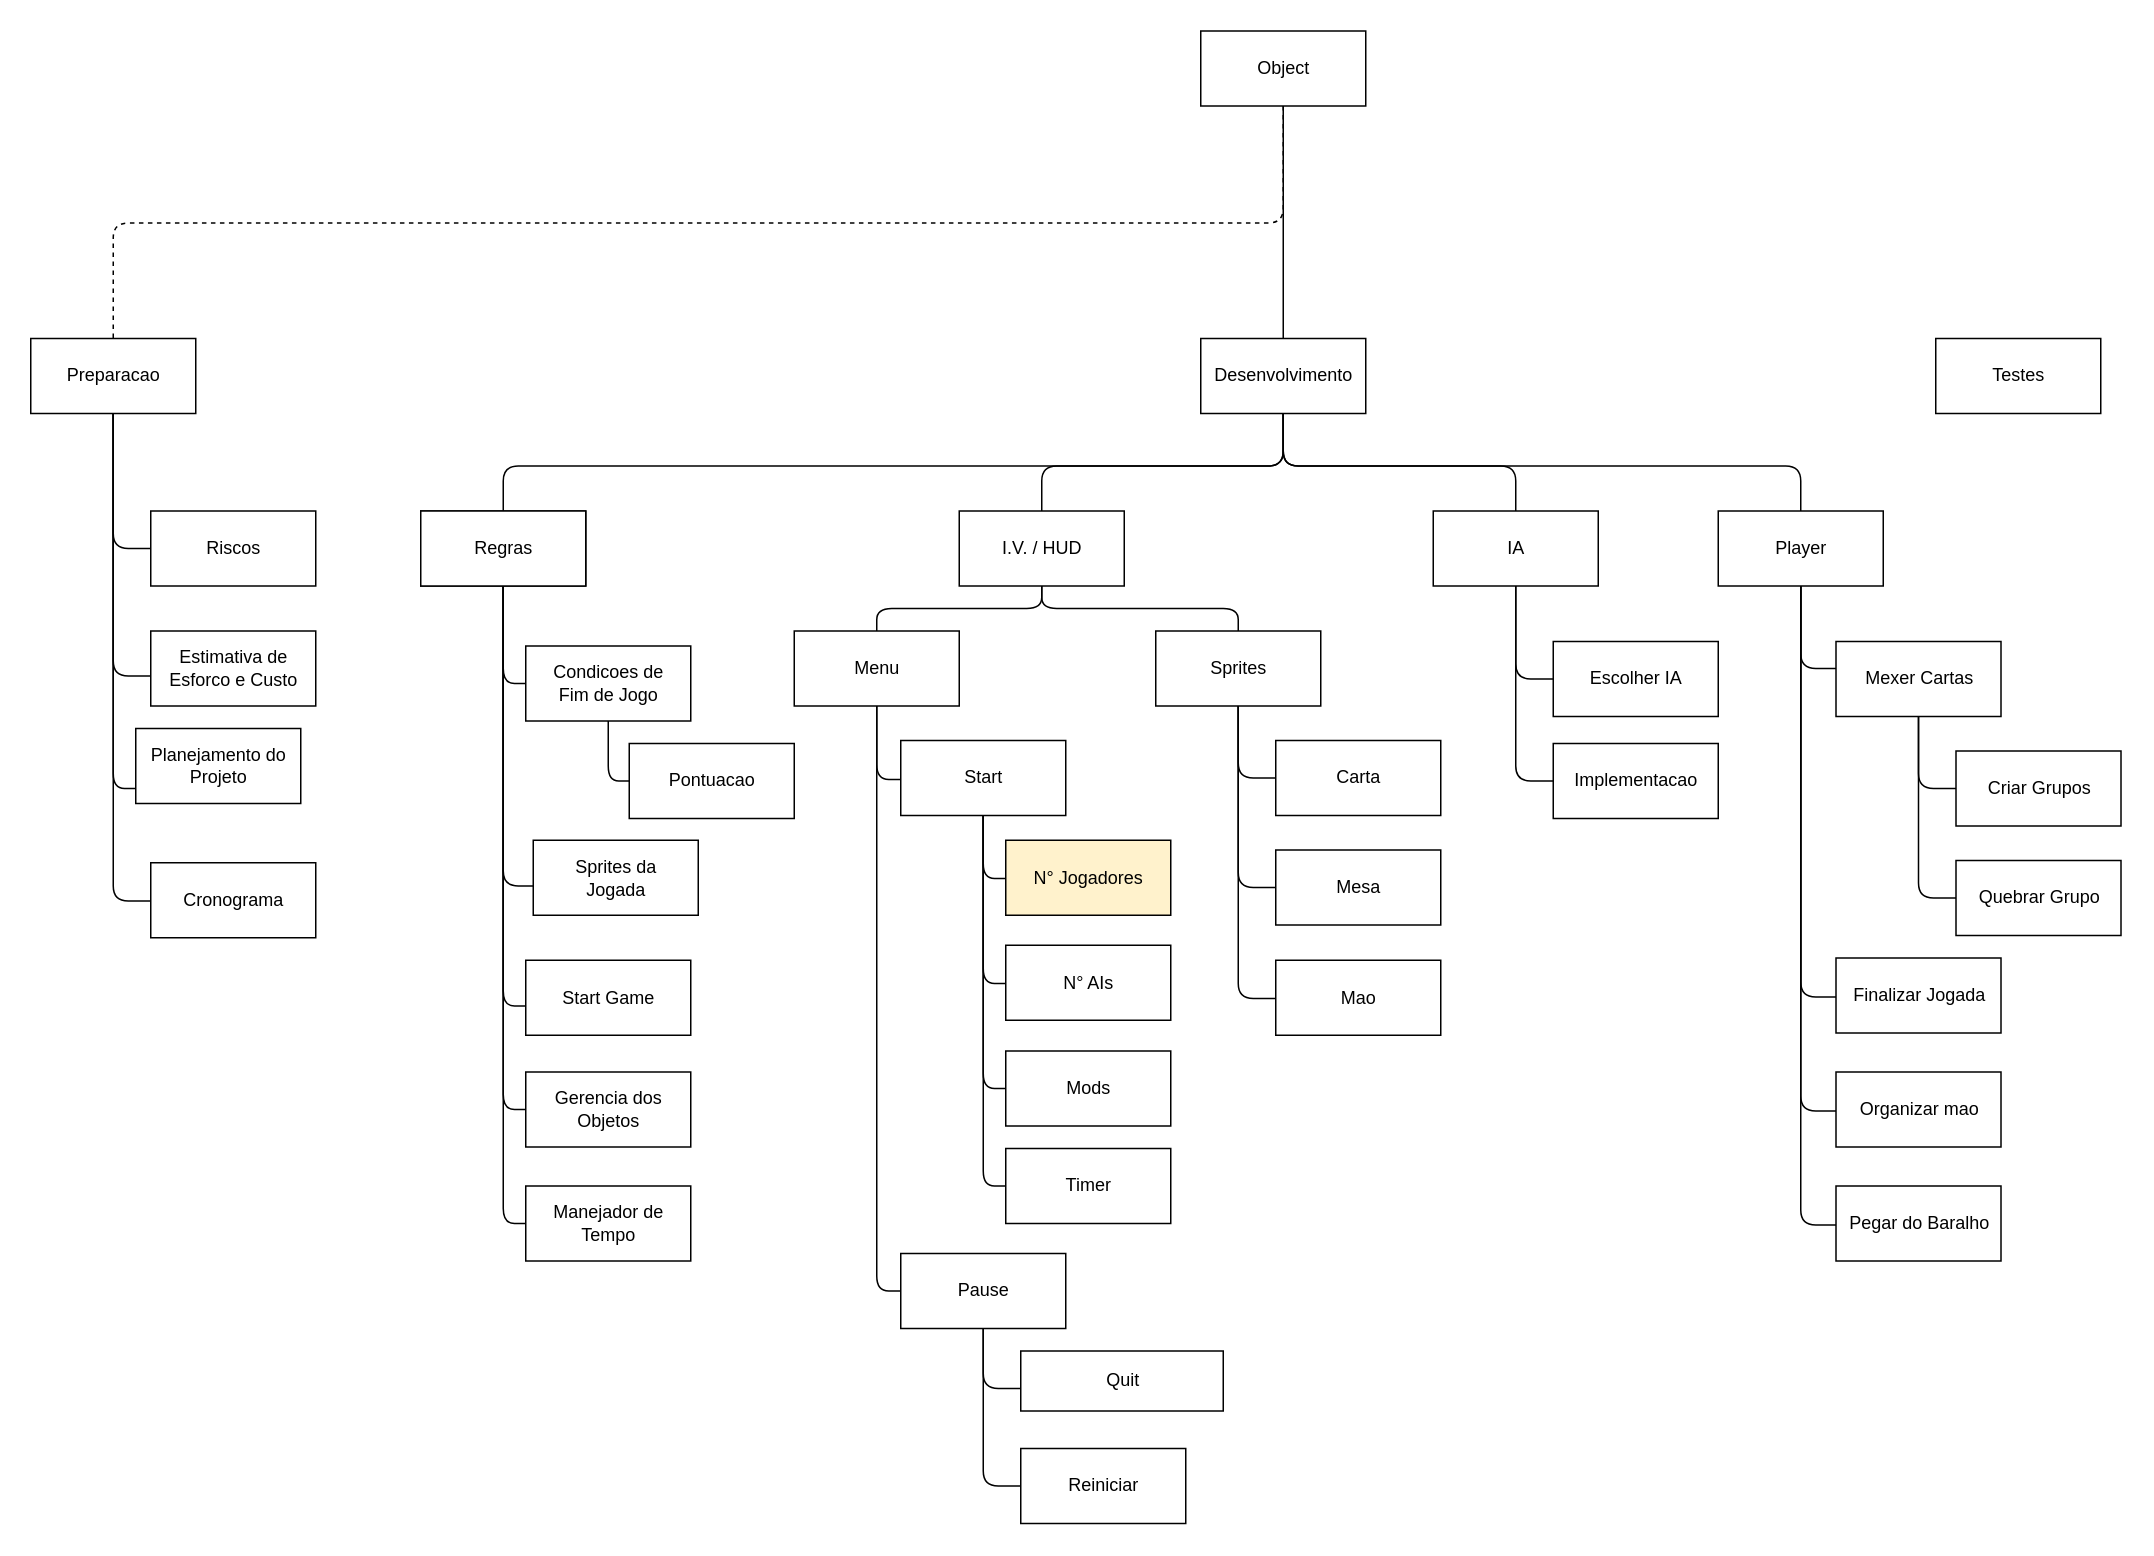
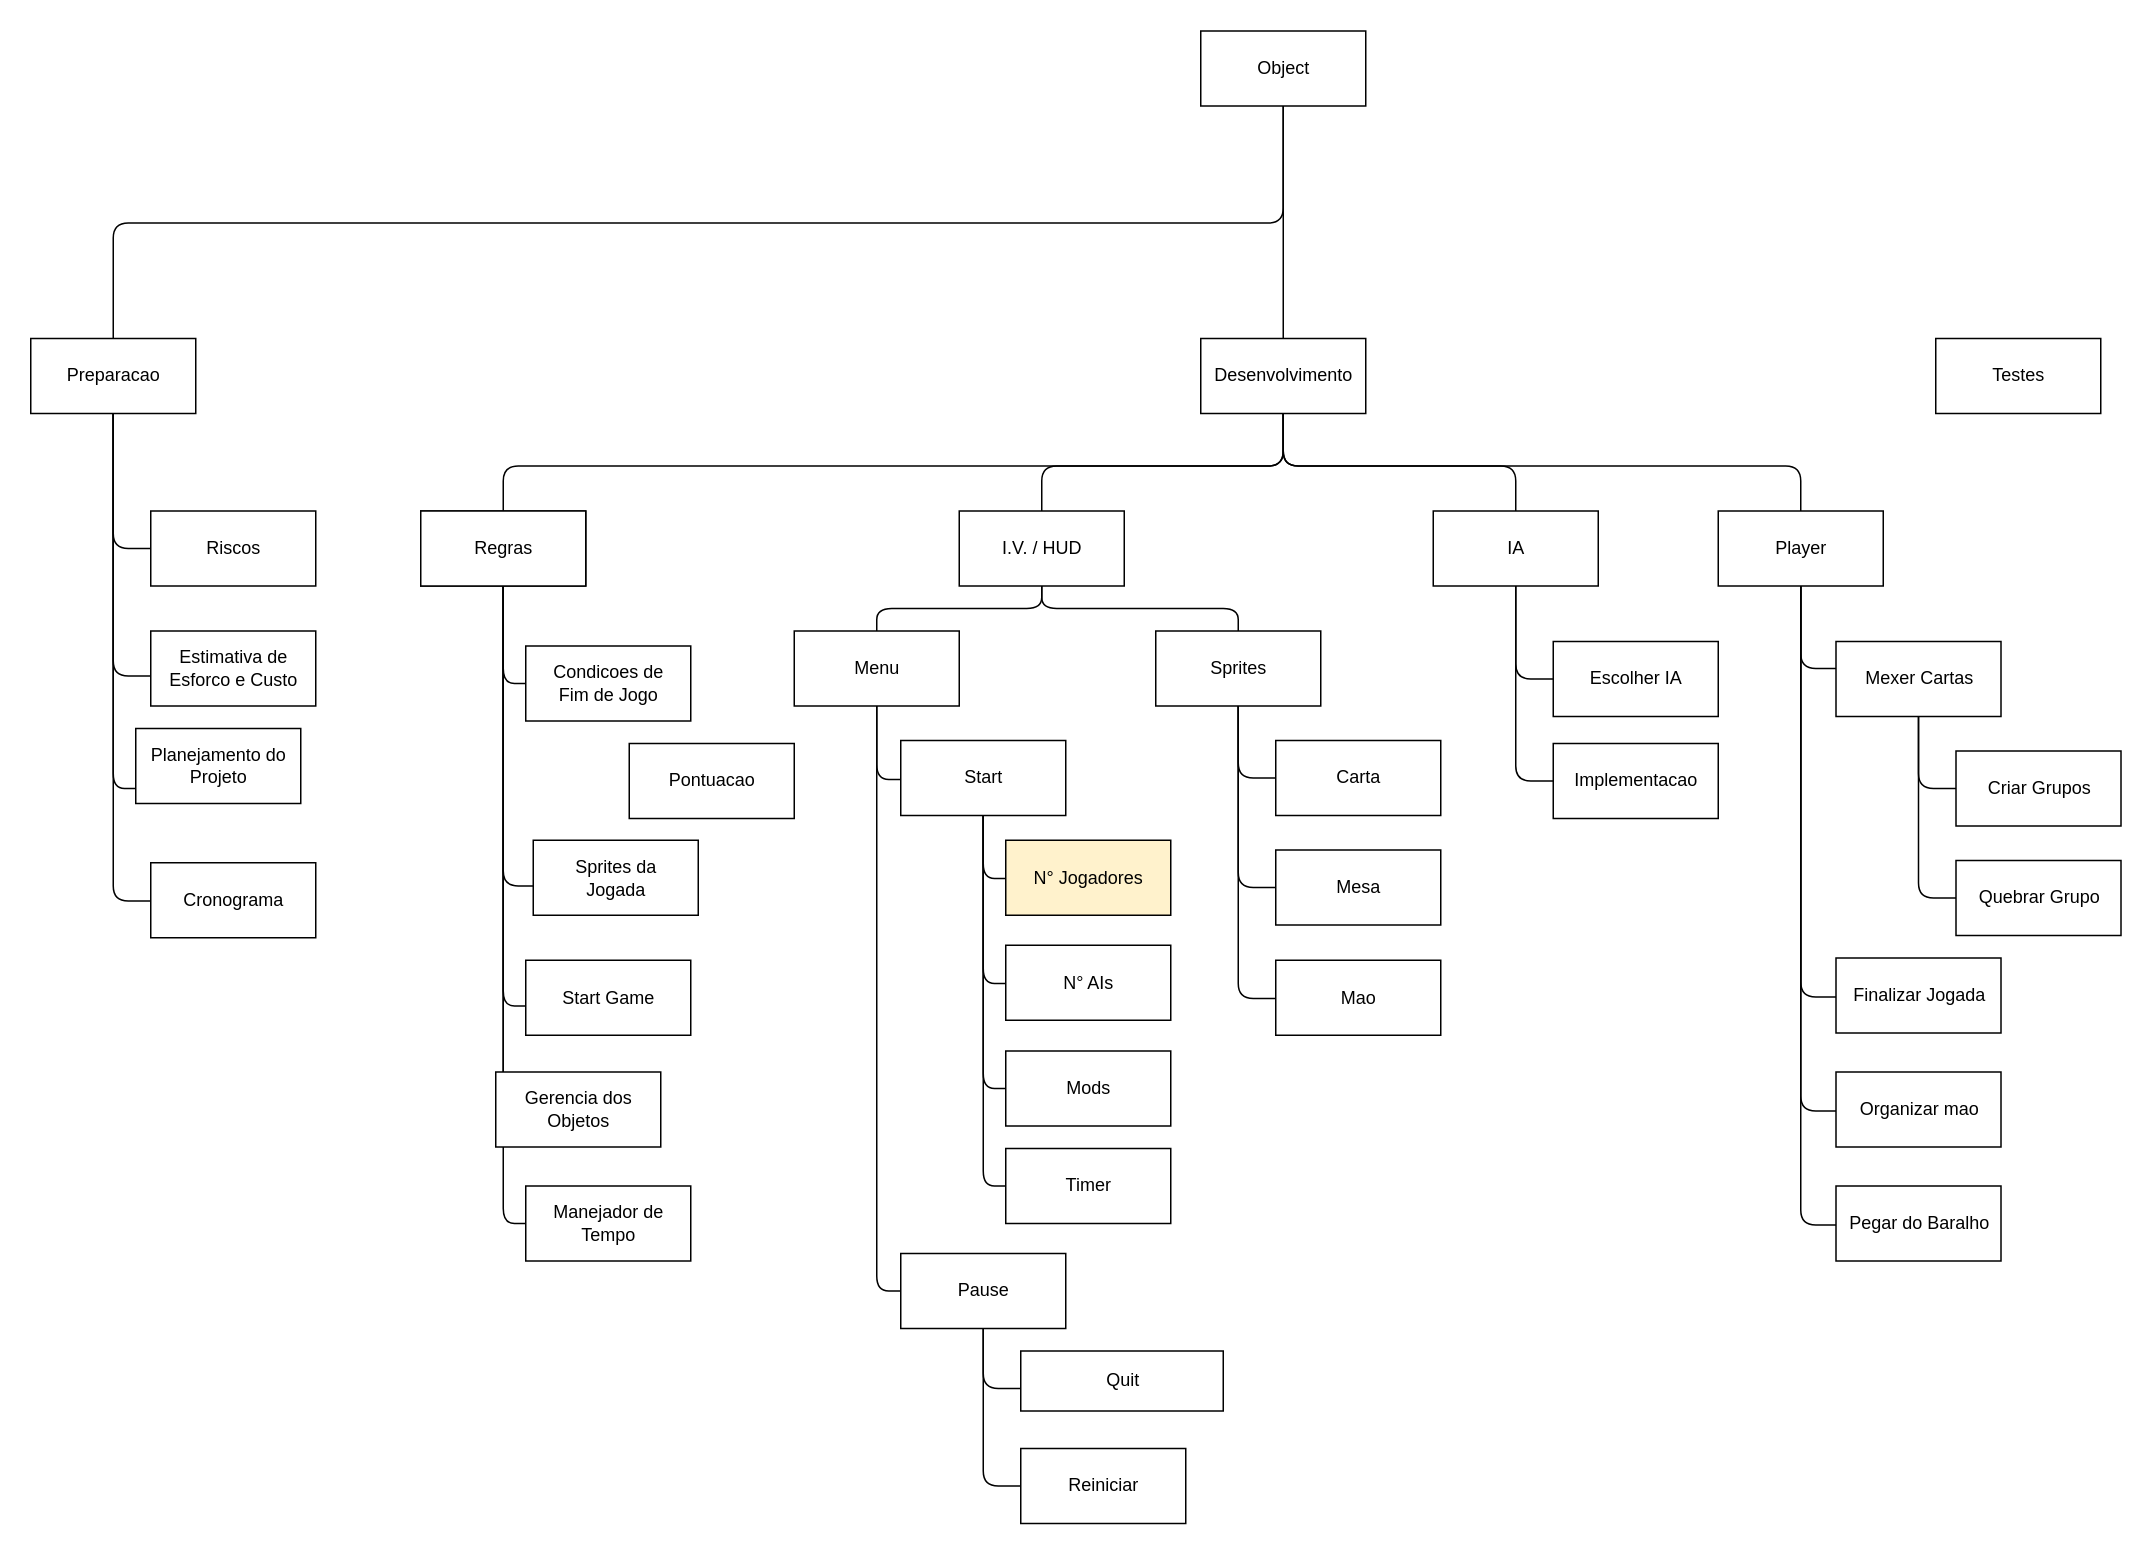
- <mxCell id="2" style="endArrow=none;html=1;fontFamily=Helvetica;fontSize=11;fontColor=#000000;align=center;strokeColor=#000000;edgeStyle=elbowEdgeStyle;elbow=vertical;entryX=0.5;entryY=0;entryDx=0;entryDy=0;dashed=1;" parent="1" source="4" target="9" edge="1"><mxGeometry relative="1" as="geometry"><mxPoint x="550" y="200" as="targetPoint" /></mxGeometry></mxCell>
+ <mxCell id="2" style="endArrow=none;html=1;fontFamily=Helvetica;fontSize=11;fontColor=#000000;align=center;strokeColor=#000000;edgeStyle=elbowEdgeStyle;elbow=vertical;entryX=0.5;entryY=0;entryDx=0;entryDy=0;" parent="1" source="4" target="9" edge="1"><mxGeometry relative="1" as="geometry"><mxPoint x="550" y="200" as="targetPoint" /></mxGeometry></mxCell>
- <mxCell id="38" style="endArrow=none;html=1;fontFamily=Helvetica;fontSize=11;fontColor=#000000;align=center;strokeColor=#000000;edgeStyle=elbowEdgeStyle;elbow=vertical;" parent="1" source="39" target="43" edge="1"><mxGeometry relative="1" as="geometry"><Array as="points"><mxPoint x="405" y="520" /></Array></mxGeometry></mxCell>
- <mxCell id="42" value="Gerencia dos&lt;br&gt;Objetos" style="html=1;" parent="1" vertex="1"><mxGeometry x="350" y="714" width="110" height="50" as="geometry" /></mxCell>
+ <mxCell id="42" value="Gerencia dos&lt;br&gt;Objetos" style="html=1;" parent="1" vertex="1"><mxGeometry x="330" y="714" width="110" height="50" as="geometry" /></mxCell>
